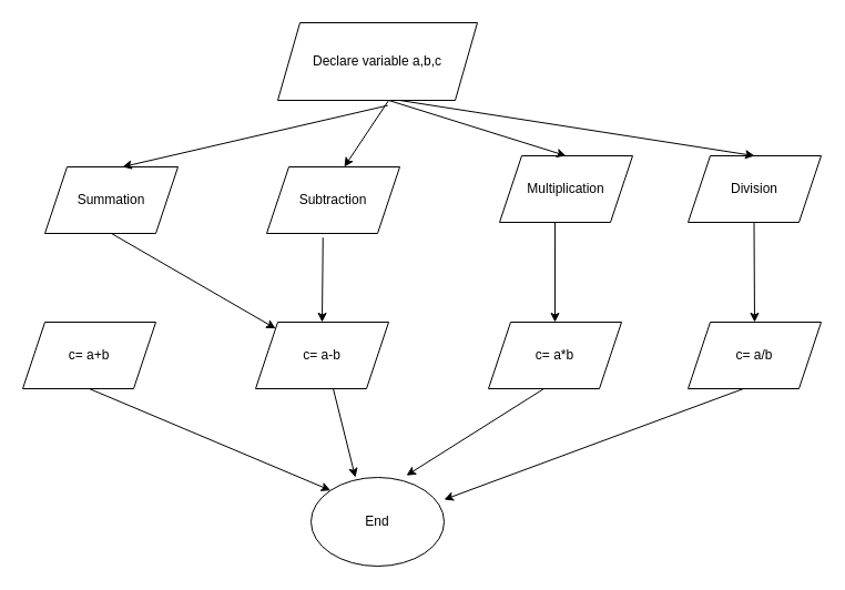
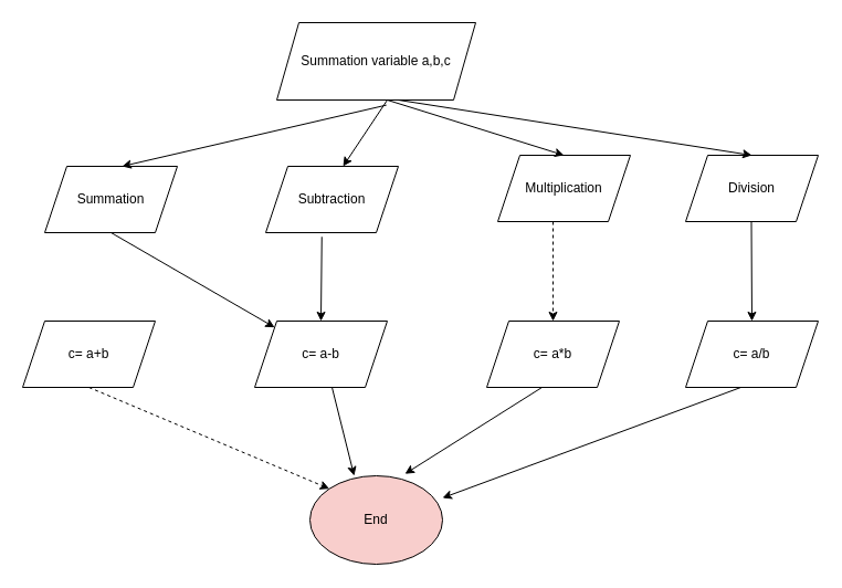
- <mxCell id="2" value="Declare variable a,b,c" style="shape=parallelogram;perimeter=parallelogramPerimeter;whiteSpace=wrap;html=1;fixedSize=1;" vertex="1" parent="1"><mxGeometry x="250" y="20" width="180" height="70" as="geometry" /></mxCell>
+ <mxCell id="2" value="Summation variable a,b,c" style="shape=parallelogram;perimeter=parallelogramPerimeter;whiteSpace=wrap;html=1;fixedSize=1;" vertex="1" parent="1"><mxGeometry x="250" y="20" width="180" height="70" as="geometry" /></mxCell>
- <mxCell id="22" value="" style="endArrow=classic;html=1;rounded=0;entryX=0.5;entryY=0;entryDx=0;entryDy=0;exitX=0.417;exitY=1;exitDx=0;exitDy=0;exitPerimeter=0;" edge="1" parent="1" source="5" target="13"><mxGeometry width="50" height="50" relative="1" as="geometry"><mxPoint x="440" y="260" as="sourcePoint" /><mxPoint x="490" y="210" as="targetPoint" /></mxGeometry></mxCell>
+ <mxCell id="22" value="" style="endArrow=classic;html=1;rounded=0;entryX=0.5;entryY=0;entryDx=0;entryDy=0;exitX=0.417;exitY=1;exitDx=0;exitDy=0;exitPerimeter=0;dashed=1;" edge="1" parent="1" source="5" target="13"><mxGeometry width="50" height="50" relative="1" as="geometry"><mxPoint x="440" y="260" as="sourcePoint" /><mxPoint x="490" y="210" as="targetPoint" /></mxGeometry></mxCell>
- <mxCell id="16" value="" style="endArrow=classic;html=1;rounded=0;entryX=0;entryY=0;entryDx=0;entryDy=0;exitX=0.5;exitY=1;exitDx=0;exitDy=0;" edge="1" parent="1" source="11" target="15"><mxGeometry width="50" height="50" relative="1" as="geometry"><mxPoint x="80" y="430" as="sourcePoint" /><mxPoint x="130" y="380" as="targetPoint" /></mxGeometry></mxCell>
+ <mxCell id="16" value="" style="endArrow=classic;html=1;rounded=0;entryX=0;entryY=0;entryDx=0;entryDy=0;exitX=0.5;exitY=1;exitDx=0;exitDy=0;dashed=1;" edge="1" parent="1" source="11" target="15"><mxGeometry width="50" height="50" relative="1" as="geometry"><mxPoint x="80" y="430" as="sourcePoint" /><mxPoint x="130" y="380" as="targetPoint" /></mxGeometry></mxCell>
- <mxCell id="15" value="End" style="ellipse;whiteSpace=wrap;html=1;" vertex="1" parent="1"><mxGeometry x="280" y="430" width="120" height="80" as="geometry" /></mxCell>
+ <mxCell id="15" value="End" style="ellipse;whiteSpace=wrap;html=1;fillColor=#f8cecc;" vertex="1" parent="1"><mxGeometry x="280" y="430" width="120" height="80" as="geometry" /></mxCell>
